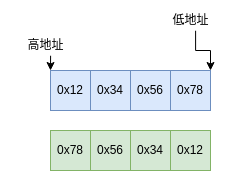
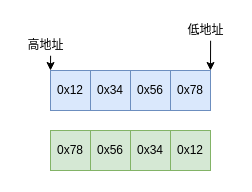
- <mxCell id="11" value="低地址" style="text;html=1;align=center;verticalAlign=middle;resizable=0;points=[];autosize=1;strokeColor=none;" vertex="1" parent="1"><mxGeometry x="165" y="10" width="50" height="20" as="geometry" /></mxCell>
+ <mxCell id="11" value="低地址" style="text;html=1;align=center;verticalAlign=middle;resizable=0;points=[];autosize=1;strokeColor=none;" vertex="1" parent="1"><mxGeometry x="180" y="20" width="50" height="20" as="geometry" /></mxCell>
